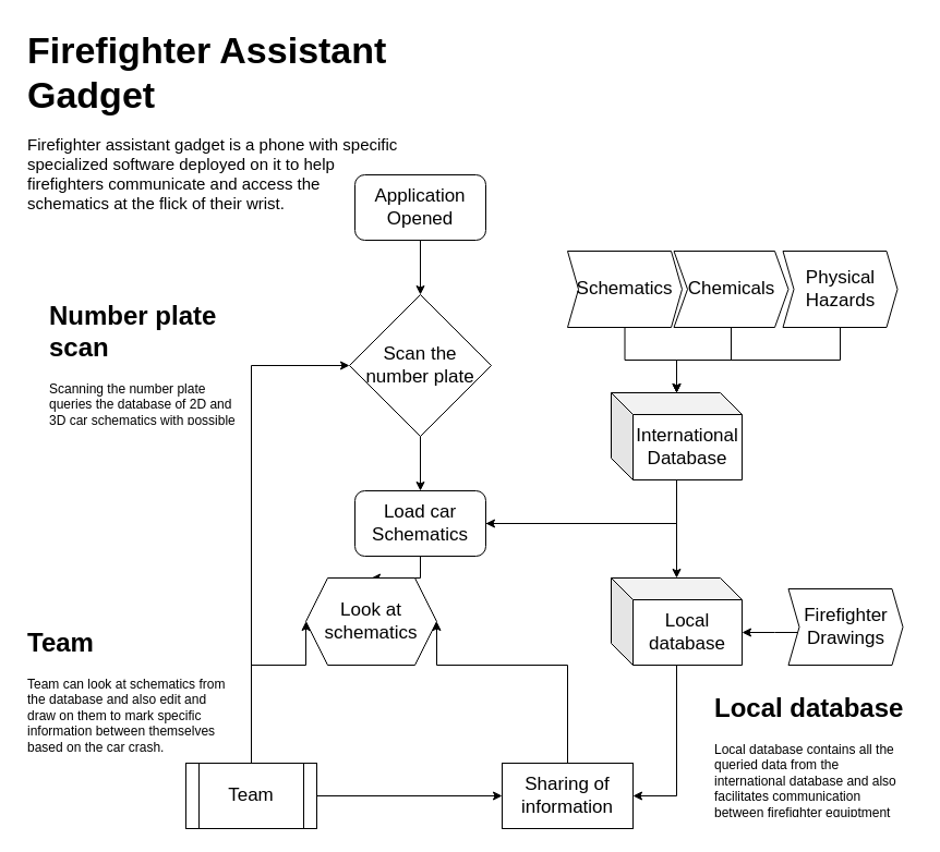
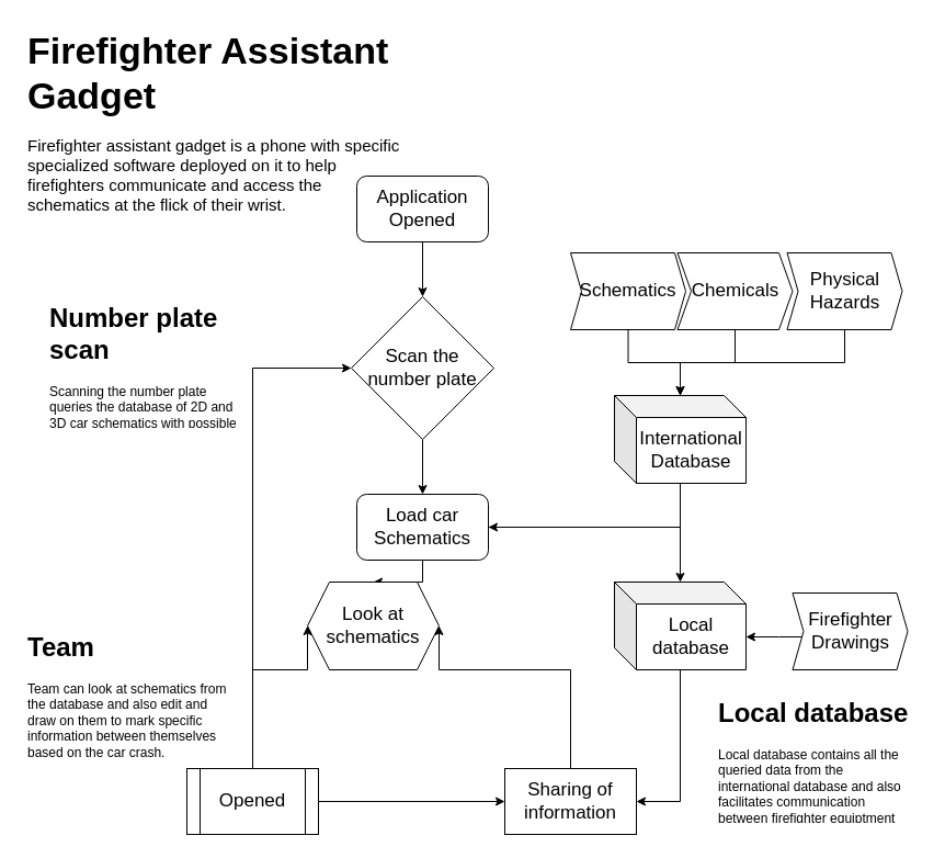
- <mxCell id="19" value="Team" style="shape=process;whiteSpace=wrap;html=1;backgroundOutline=1;fontSize=17;" vertex="1" parent="1"><mxGeometry x="170" y="700" width="120" height="60" as="geometry" /></mxCell>
+ <mxCell id="19" value="Opened" style="shape=process;whiteSpace=wrap;html=1;backgroundOutline=1;fontSize=17;" vertex="1" parent="1"><mxGeometry x="170" y="700" width="120" height="60" as="geometry" /></mxCell>
